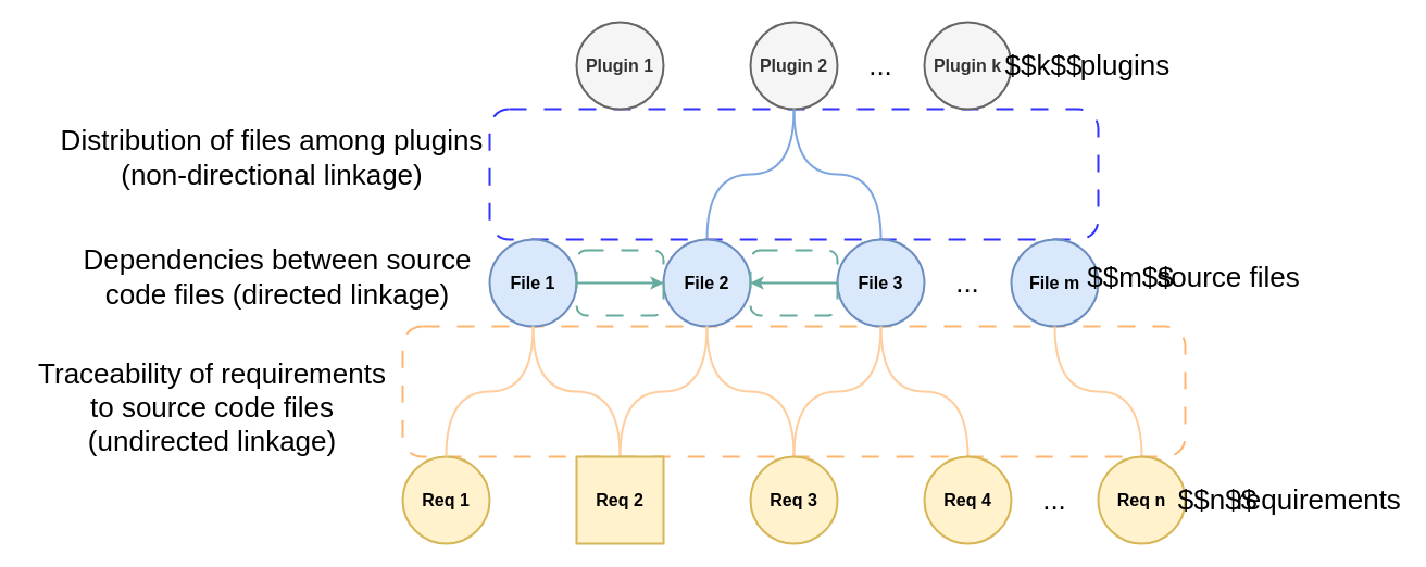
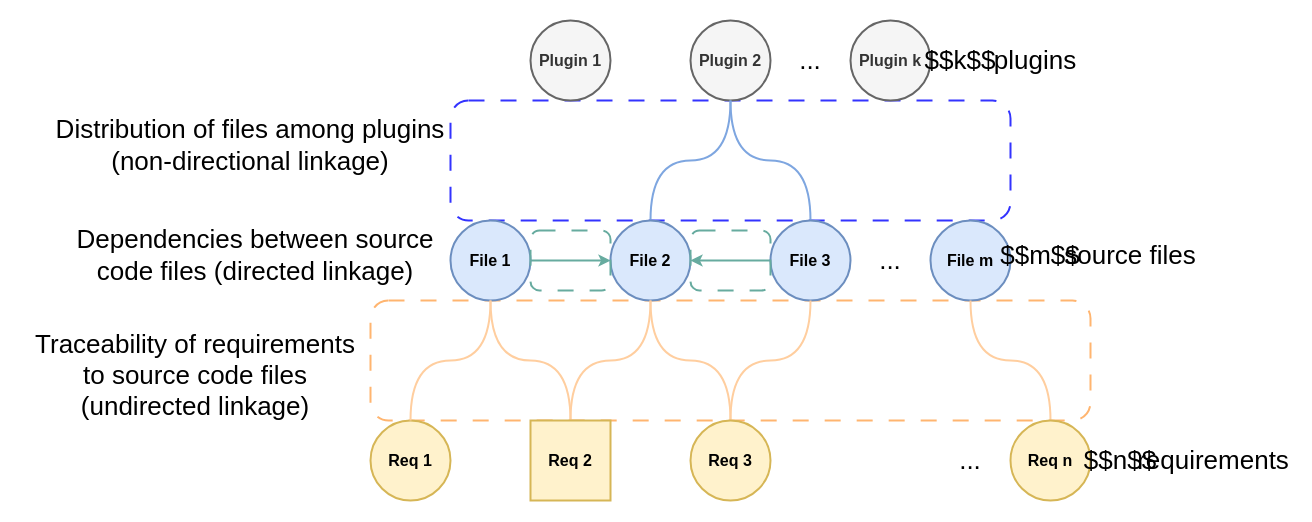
- <mxCell id="22" style="edgeStyle=orthogonalEdgeStyle;curved=1;rounded=0;orthogonalLoop=1;jettySize=auto;html=1;exitX=0.5;exitY=0;exitDx=0;exitDy=0;entryX=0.5;entryY=1;entryDx=0;entryDy=0;endArrow=none;startFill=0;strokeWidth=2;strokeColor=#FFCE9F;" parent="1" source="23" target="13" edge="1"><mxGeometry relative="1" as="geometry"><mxPoint x="810" y="340" as="targetPoint" /></mxGeometry></mxCell>
- <mxCell id="23" value="Req 4" style="ellipse;whiteSpace=wrap;html=1;aspect=fixed;strokeWidth=2;fillColor=#fff2cc;strokeColor=#d6b656;fontSize=16;fontStyle=1" parent="1" vertex="1"><mxGeometry x="850" y="420" width="80" height="80" as="geometry" /></mxCell>
